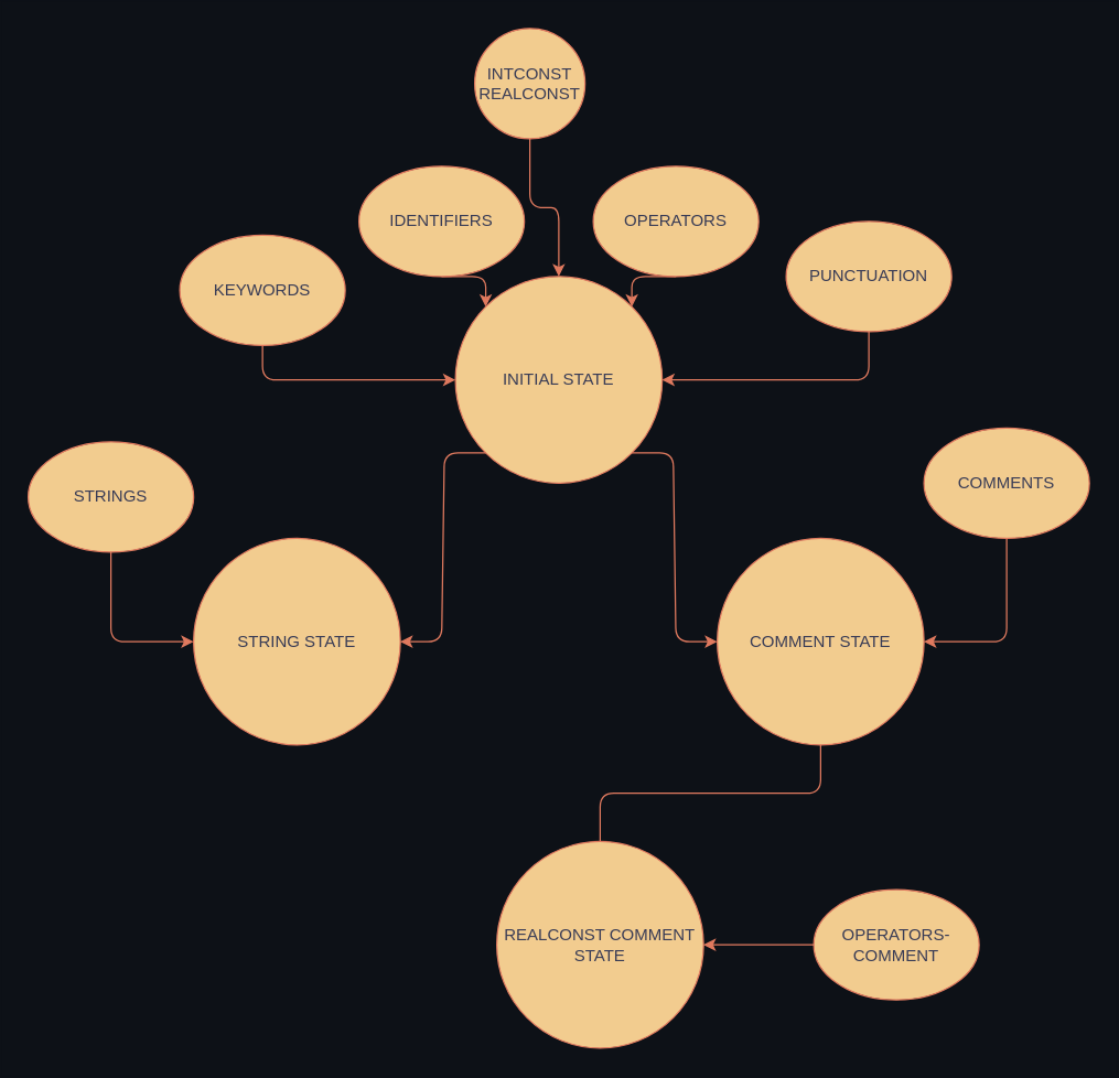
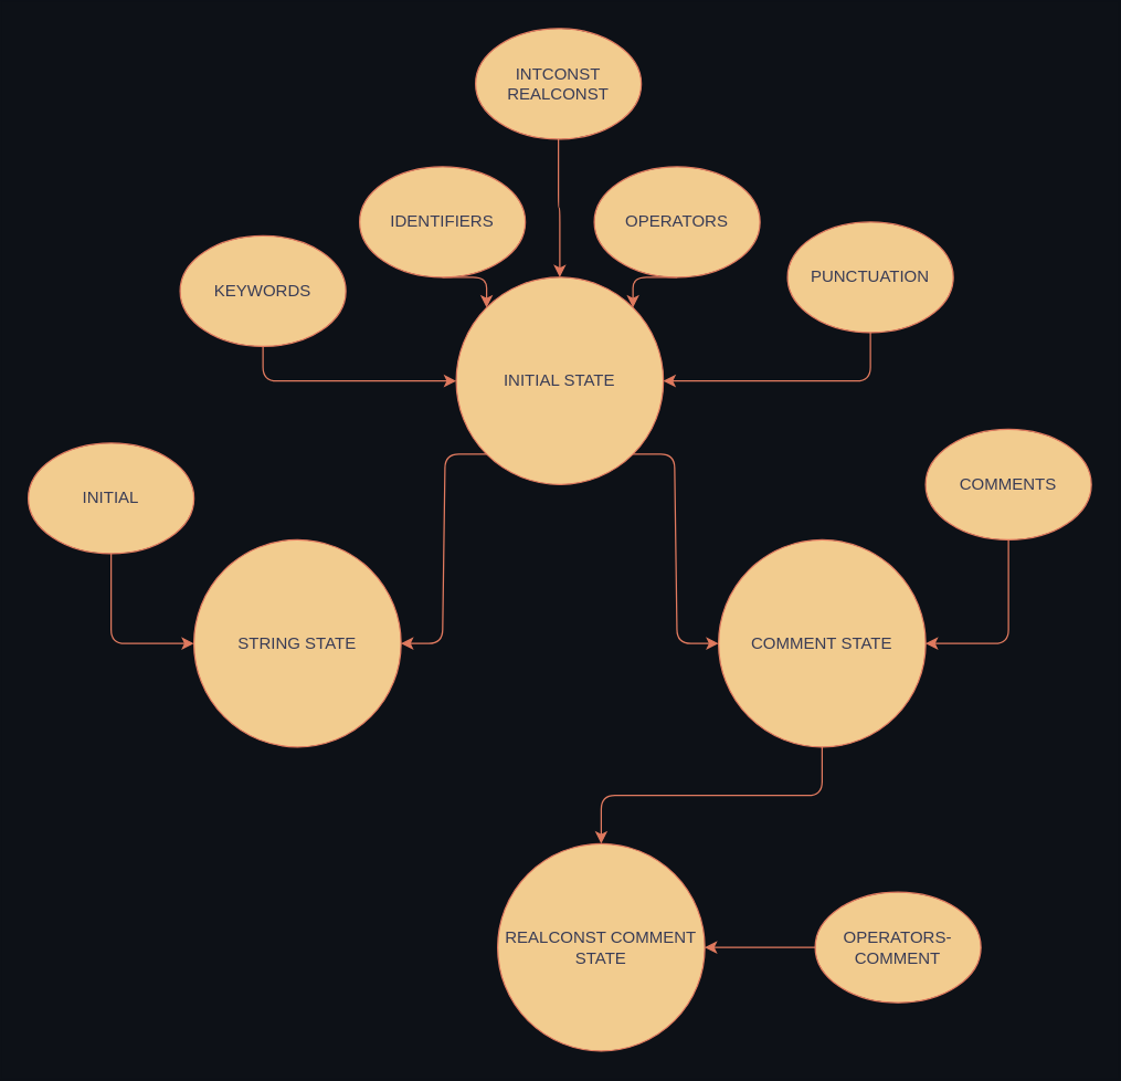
- <mxCell id="24" value="INTCONST&lt;div&gt;REALCONST&lt;/div&gt;" style="ellipse;whiteSpace=wrap;html=1;rounded=1;labelBackgroundColor=none;fillColor=#F2CC8F;strokeColor=#E07A5F;fontColor=#393C56;" vertex="1" parent="1"><mxGeometry x="344" y="20" width="80" height="80" as="geometry" /></mxCell>
+ <mxCell id="24" value="INTCONST&lt;div&gt;REALCONST&lt;/div&gt;" style="ellipse;whiteSpace=wrap;html=1;rounded=1;labelBackgroundColor=none;fillColor=#F2CC8F;strokeColor=#E07A5F;fontColor=#393C56;" vertex="1" parent="1"><mxGeometry x="344" y="20" width="120" height="80" as="geometry" /></mxCell>
- <mxCell id="10" value="STRINGS" style="ellipse;whiteSpace=wrap;html=1;rounded=1;labelBackgroundColor=none;fillColor=#F2CC8F;strokeColor=#E07A5F;fontColor=#393C56;" vertex="1" parent="1"><mxGeometry x="20" y="320" width="120" height="80" as="geometry" /></mxCell>
+ <mxCell id="10" value="INITIAL" style="ellipse;whiteSpace=wrap;html=1;rounded=1;labelBackgroundColor=none;fillColor=#F2CC8F;strokeColor=#E07A5F;fontColor=#393C56;" vertex="1" parent="1"><mxGeometry x="20" y="320" width="120" height="80" as="geometry" /></mxCell>
- <mxCell id="6" style="edgeStyle=orthogonalEdgeStyle;rounded=1;hachureGap=4;orthogonalLoop=1;jettySize=auto;html=1;exitX=0.5;exitY=1;exitDx=0;exitDy=0;fontFamily=Architects Daughter;fontSource=https%3A%2F%2Ffonts.googleapis.com%2Fcss%3Ffamily%3DArchitects%2BDaughter;labelBackgroundColor=none;strokeColor=#E07A5F;fontColor=default;endArrow=none;" edge="1" parent="1" source="7" target="8"><mxGeometry relative="1" as="geometry" /></mxCell>
+ <mxCell id="6" style="edgeStyle=orthogonalEdgeStyle;rounded=1;hachureGap=4;orthogonalLoop=1;jettySize=auto;html=1;exitX=0.5;exitY=1;exitDx=0;exitDy=0;fontFamily=Architects Daughter;fontSource=https%3A%2F%2Ffonts.googleapis.com%2Fcss%3Ffamily%3DArchitects%2BDaughter;labelBackgroundColor=none;strokeColor=#E07A5F;fontColor=default;" edge="1" parent="1" source="7" target="8"><mxGeometry relative="1" as="geometry" /></mxCell>
